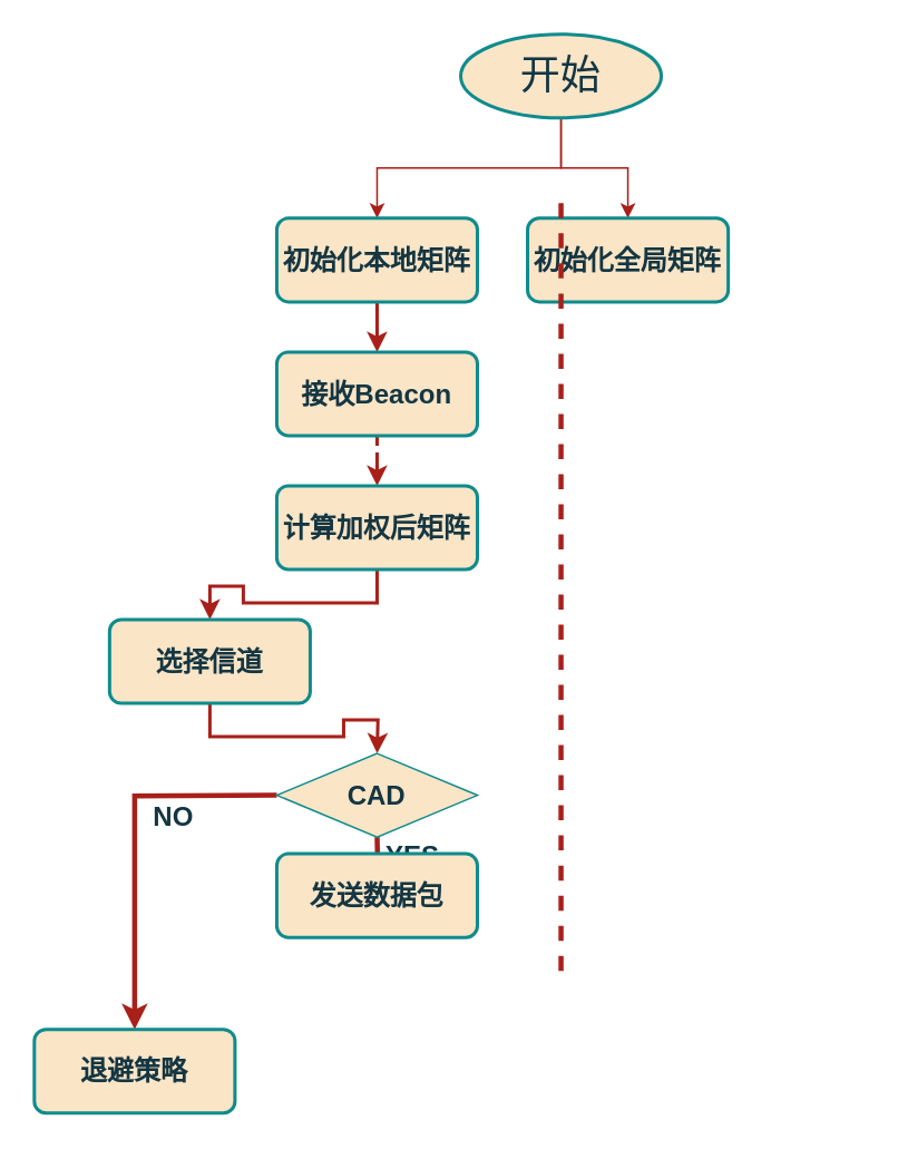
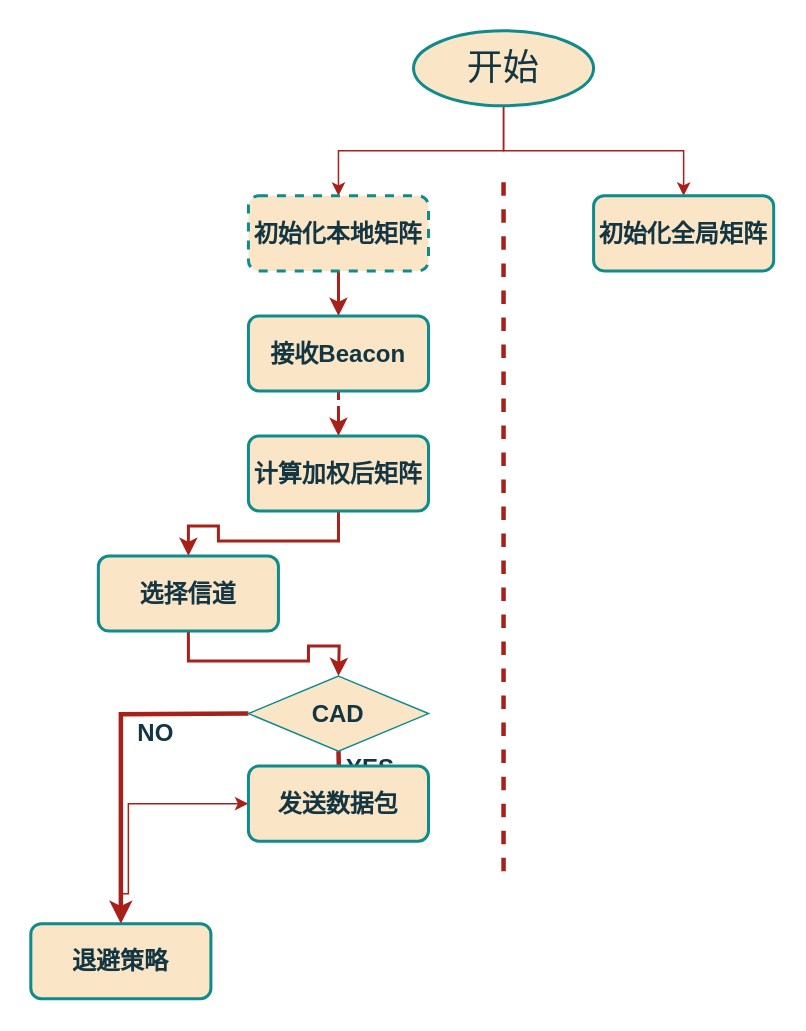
- <mxCell id="6" value="初始化本地矩阵" style="rounded=1;whiteSpace=wrap;html=1;absoluteArcSize=1;arcSize=14;strokeWidth=2;fontSize=16;fontStyle=1;labelBackgroundColor=none;fillColor=#FAE5C7;strokeColor=#0F8B8D;fontColor=#143642;" vertex="1" parent="1"><mxGeometry x="165" y="130" width="120" height="50" as="geometry" /></mxCell>
+ <mxCell id="6" value="初始化本地矩阵" style="rounded=1;whiteSpace=wrap;html=1;absoluteArcSize=1;arcSize=14;strokeWidth=2;fontSize=16;fontStyle=1;labelBackgroundColor=none;fillColor=#FAE5C7;strokeColor=#0F8B8D;fontColor=#143642;dashed=1;" vertex="1" parent="1"><mxGeometry x="165" y="130" width="120" height="50" as="geometry" /></mxCell>
- <mxCell id="7" value="初始化全局矩阵" style="rounded=1;whiteSpace=wrap;html=1;absoluteArcSize=1;arcSize=14;strokeWidth=2;fontSize=16;fontStyle=1;labelBackgroundColor=none;fillColor=#FAE5C7;strokeColor=#0F8B8D;fontColor=#143642;" vertex="1" parent="1"><mxGeometry x="315" y="130" width="120" height="50" as="geometry" /></mxCell>
+ <mxCell id="7" value="初始化全局矩阵" style="rounded=1;whiteSpace=wrap;html=1;absoluteArcSize=1;arcSize=14;strokeWidth=2;fontSize=16;fontStyle=1;labelBackgroundColor=none;fillColor=#FAE5C7;strokeColor=#0F8B8D;fontColor=#143642;" vertex="1" parent="1"><mxGeometry x="395" y="130" width="120" height="50" as="geometry" /></mxCell>
+ <mxCell id="19" style="edgeStyle=orthogonalEdgeStyle;rounded=0;orthogonalLoop=1;jettySize=auto;html=1;entryX=0;entryY=0.5;entryDx=0;entryDy=0;strokeColor=#A8201A;fontColor=#143642;fillColor=#FAE5C7;exitX=0.5;exitY=1;exitDx=0;exitDy=0;" edge="1" parent="1" source="20" target="21"><mxGeometry relative="1" as="geometry"><Array as="points"><mxPoint x="85" y="595" /></Array></mxGeometry></mxCell>
